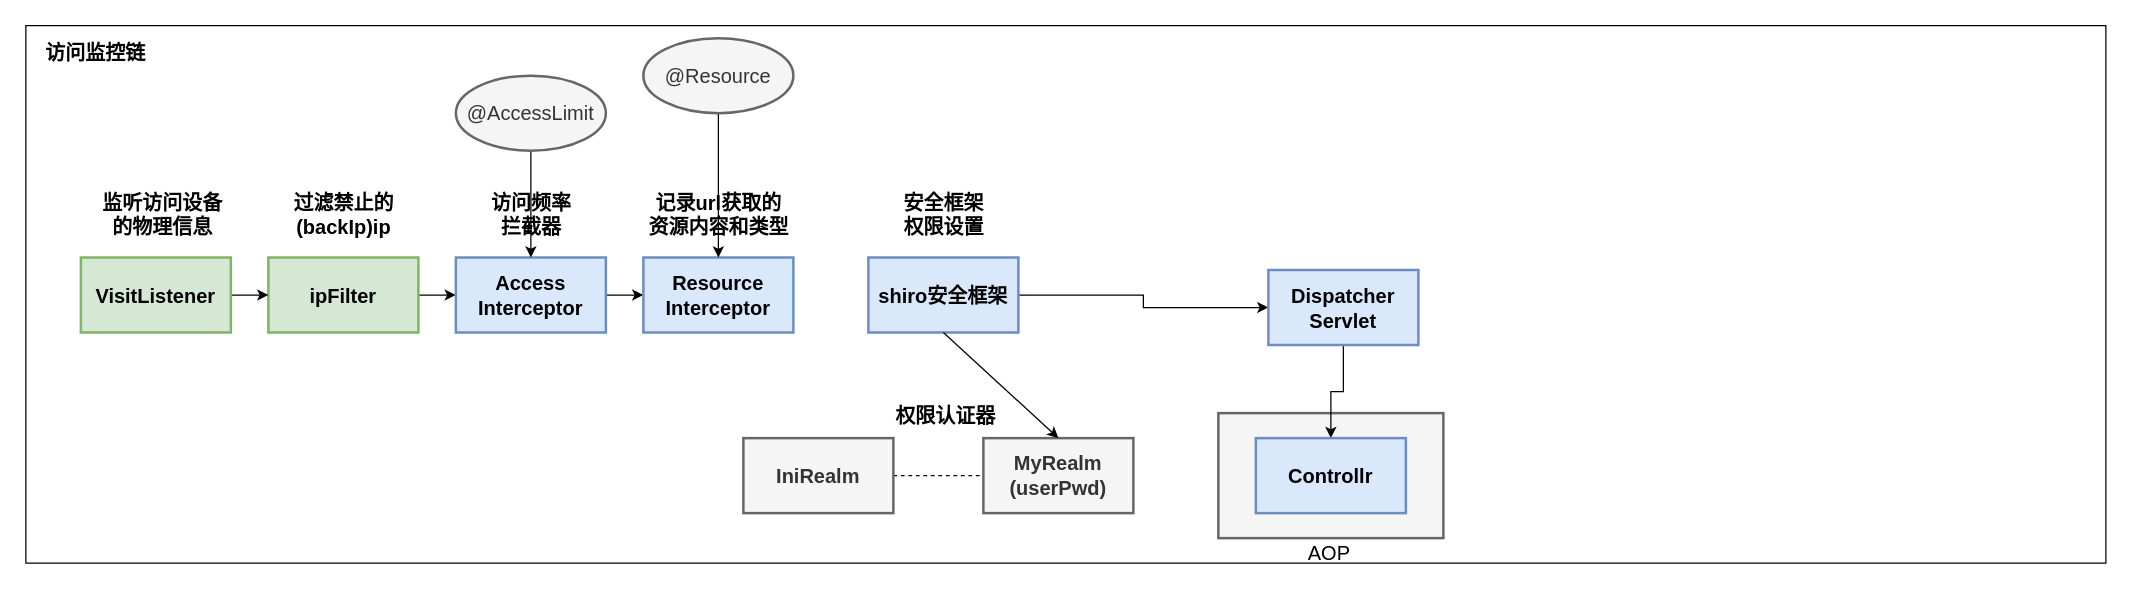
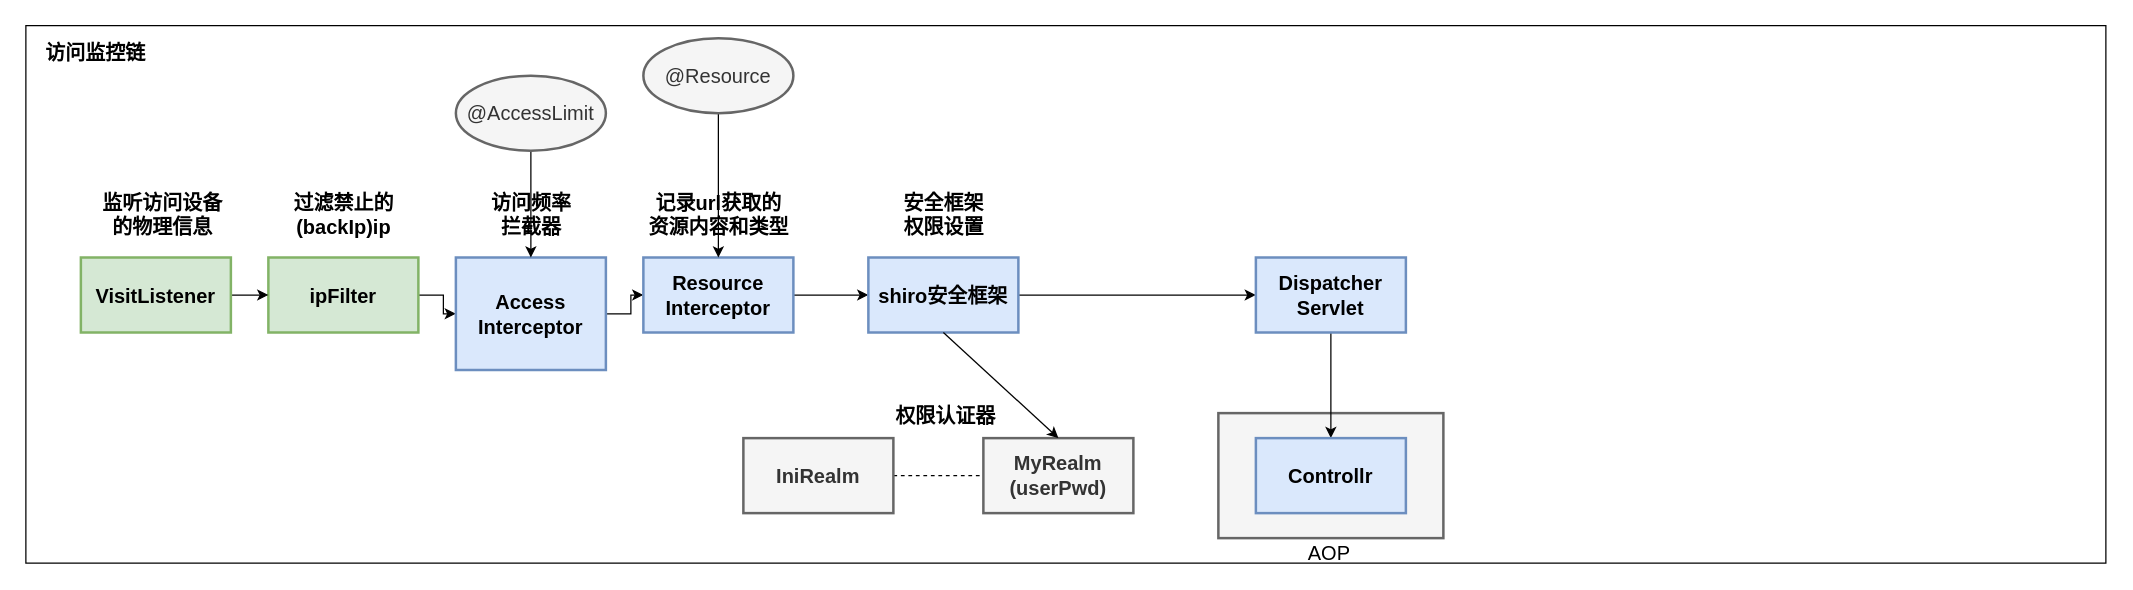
- <mxCell id="8" value="Access&lt;br&gt;Interceptor" style="rounded=0;whiteSpace=wrap;html=1;strokeWidth=2;fontSize=16;fontStyle=1;fillColor=#dae8fc;strokeColor=#6c8ebf;" parent="1" vertex="1"><mxGeometry x="364" y="205.5" width="120" height="60" as="geometry" /></mxCell>
+ <mxCell id="8" value="Access&lt;br&gt;Interceptor" style="rounded=0;whiteSpace=wrap;html=1;strokeWidth=2;fontSize=16;fontStyle=1;fillColor=#dae8fc;strokeColor=#6c8ebf;" parent="1" vertex="1"><mxGeometry x="364" y="205.5" width="120" height="90" as="geometry" /></mxCell>
+ <mxCell id="9" value="" style="edgeStyle=orthogonalEdgeStyle;rounded=0;orthogonalLoop=1;jettySize=auto;html=1;fontSize=16;" parent="1" source="10" target="12" edge="1"><mxGeometry relative="1" as="geometry" /></mxCell>
- <mxCell id="14" value="Dispatcher&lt;br&gt;Servlet" style="rounded=0;whiteSpace=wrap;html=1;strokeWidth=2;fontSize=16;fontStyle=1;fillColor=#dae8fc;strokeColor=#6c8ebf;" parent="1" vertex="1"><mxGeometry x="1014" y="215.5" width="120" height="60" as="geometry" /></mxCell>
+ <mxCell id="14" value="Dispatcher&lt;br&gt;Servlet" style="rounded=0;whiteSpace=wrap;html=1;strokeWidth=2;fontSize=16;fontStyle=1;fillColor=#dae8fc;strokeColor=#6c8ebf;" parent="1" vertex="1"><mxGeometry x="1004" y="205.5" width="120" height="60" as="geometry" /></mxCell>
